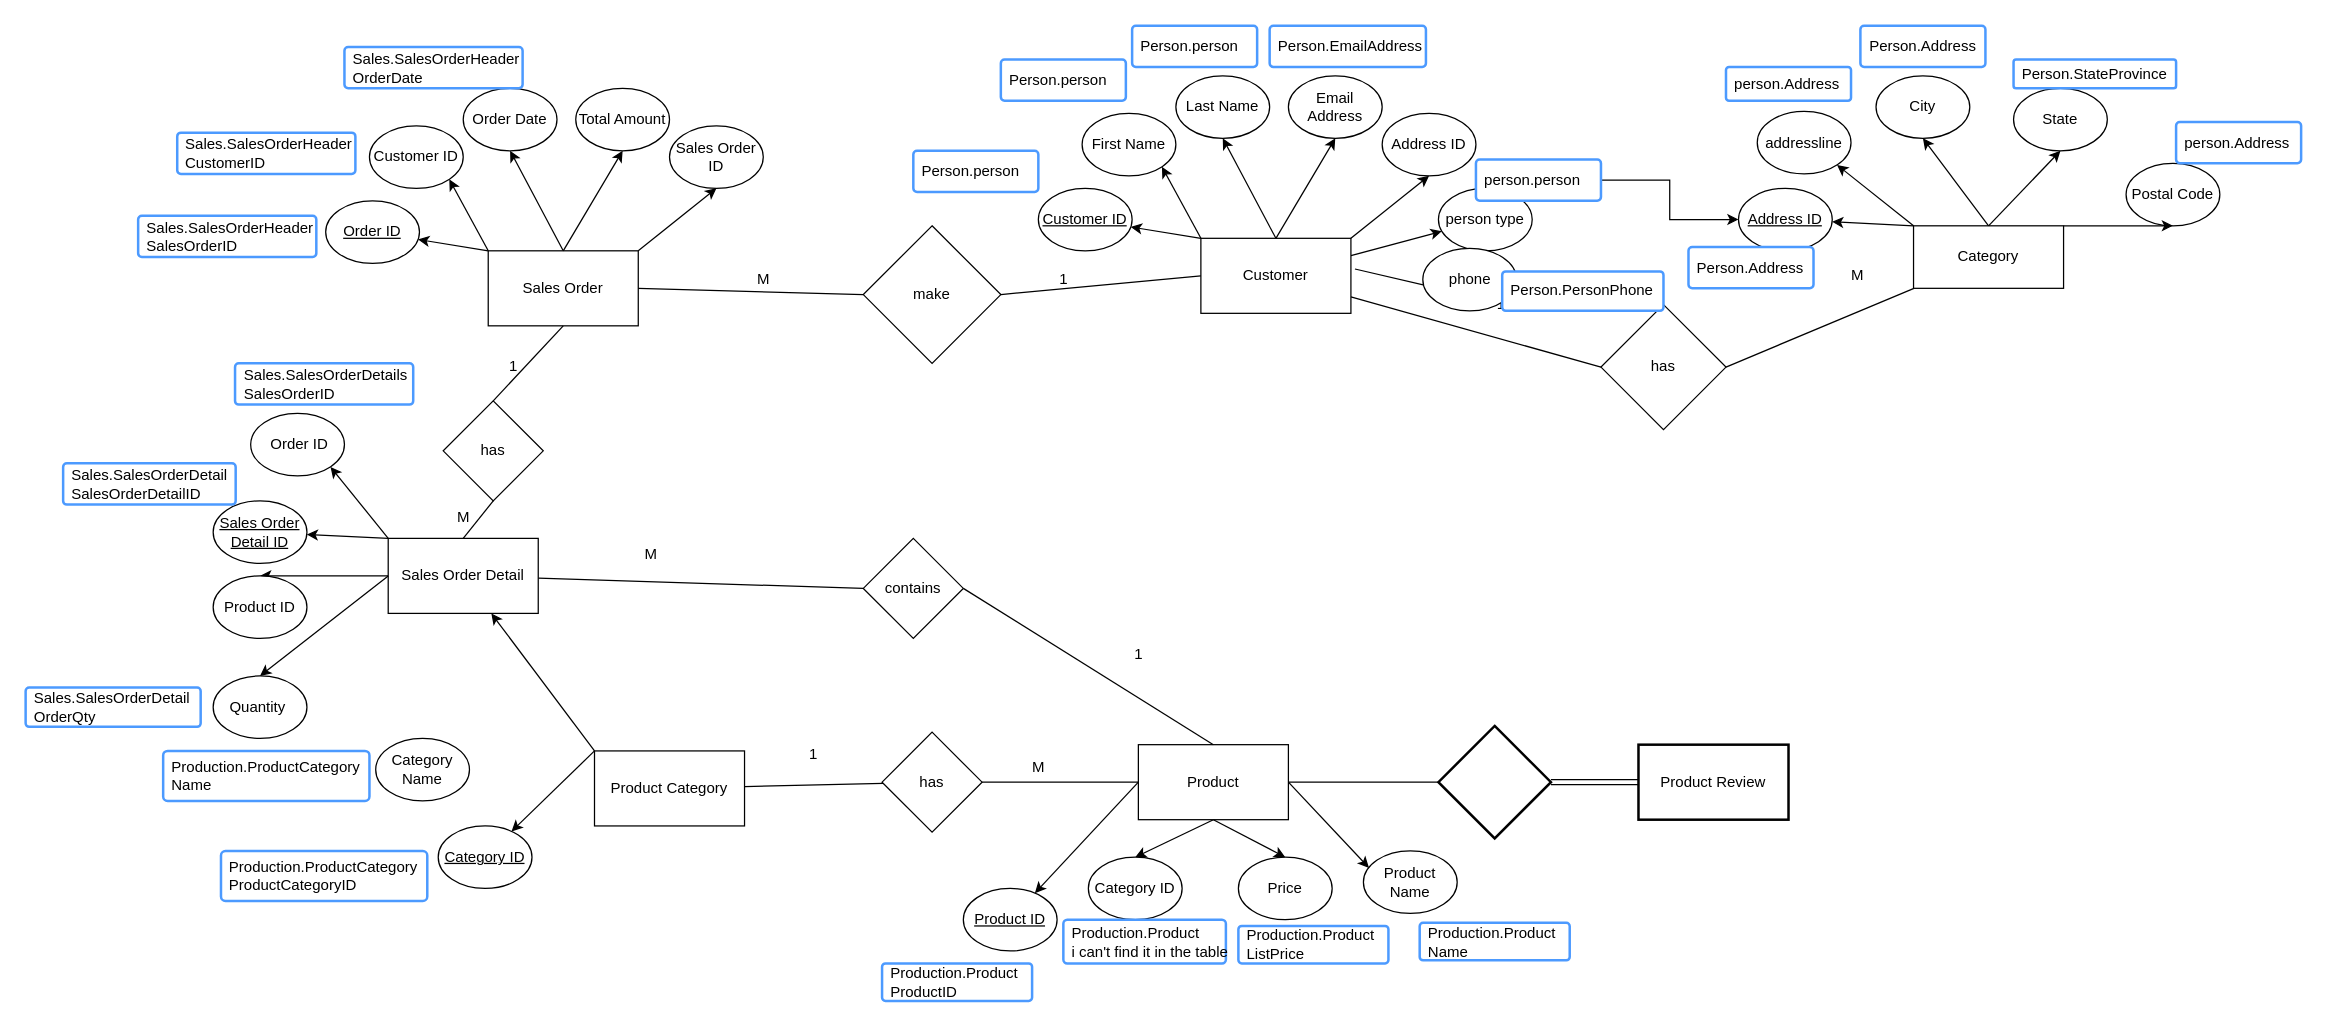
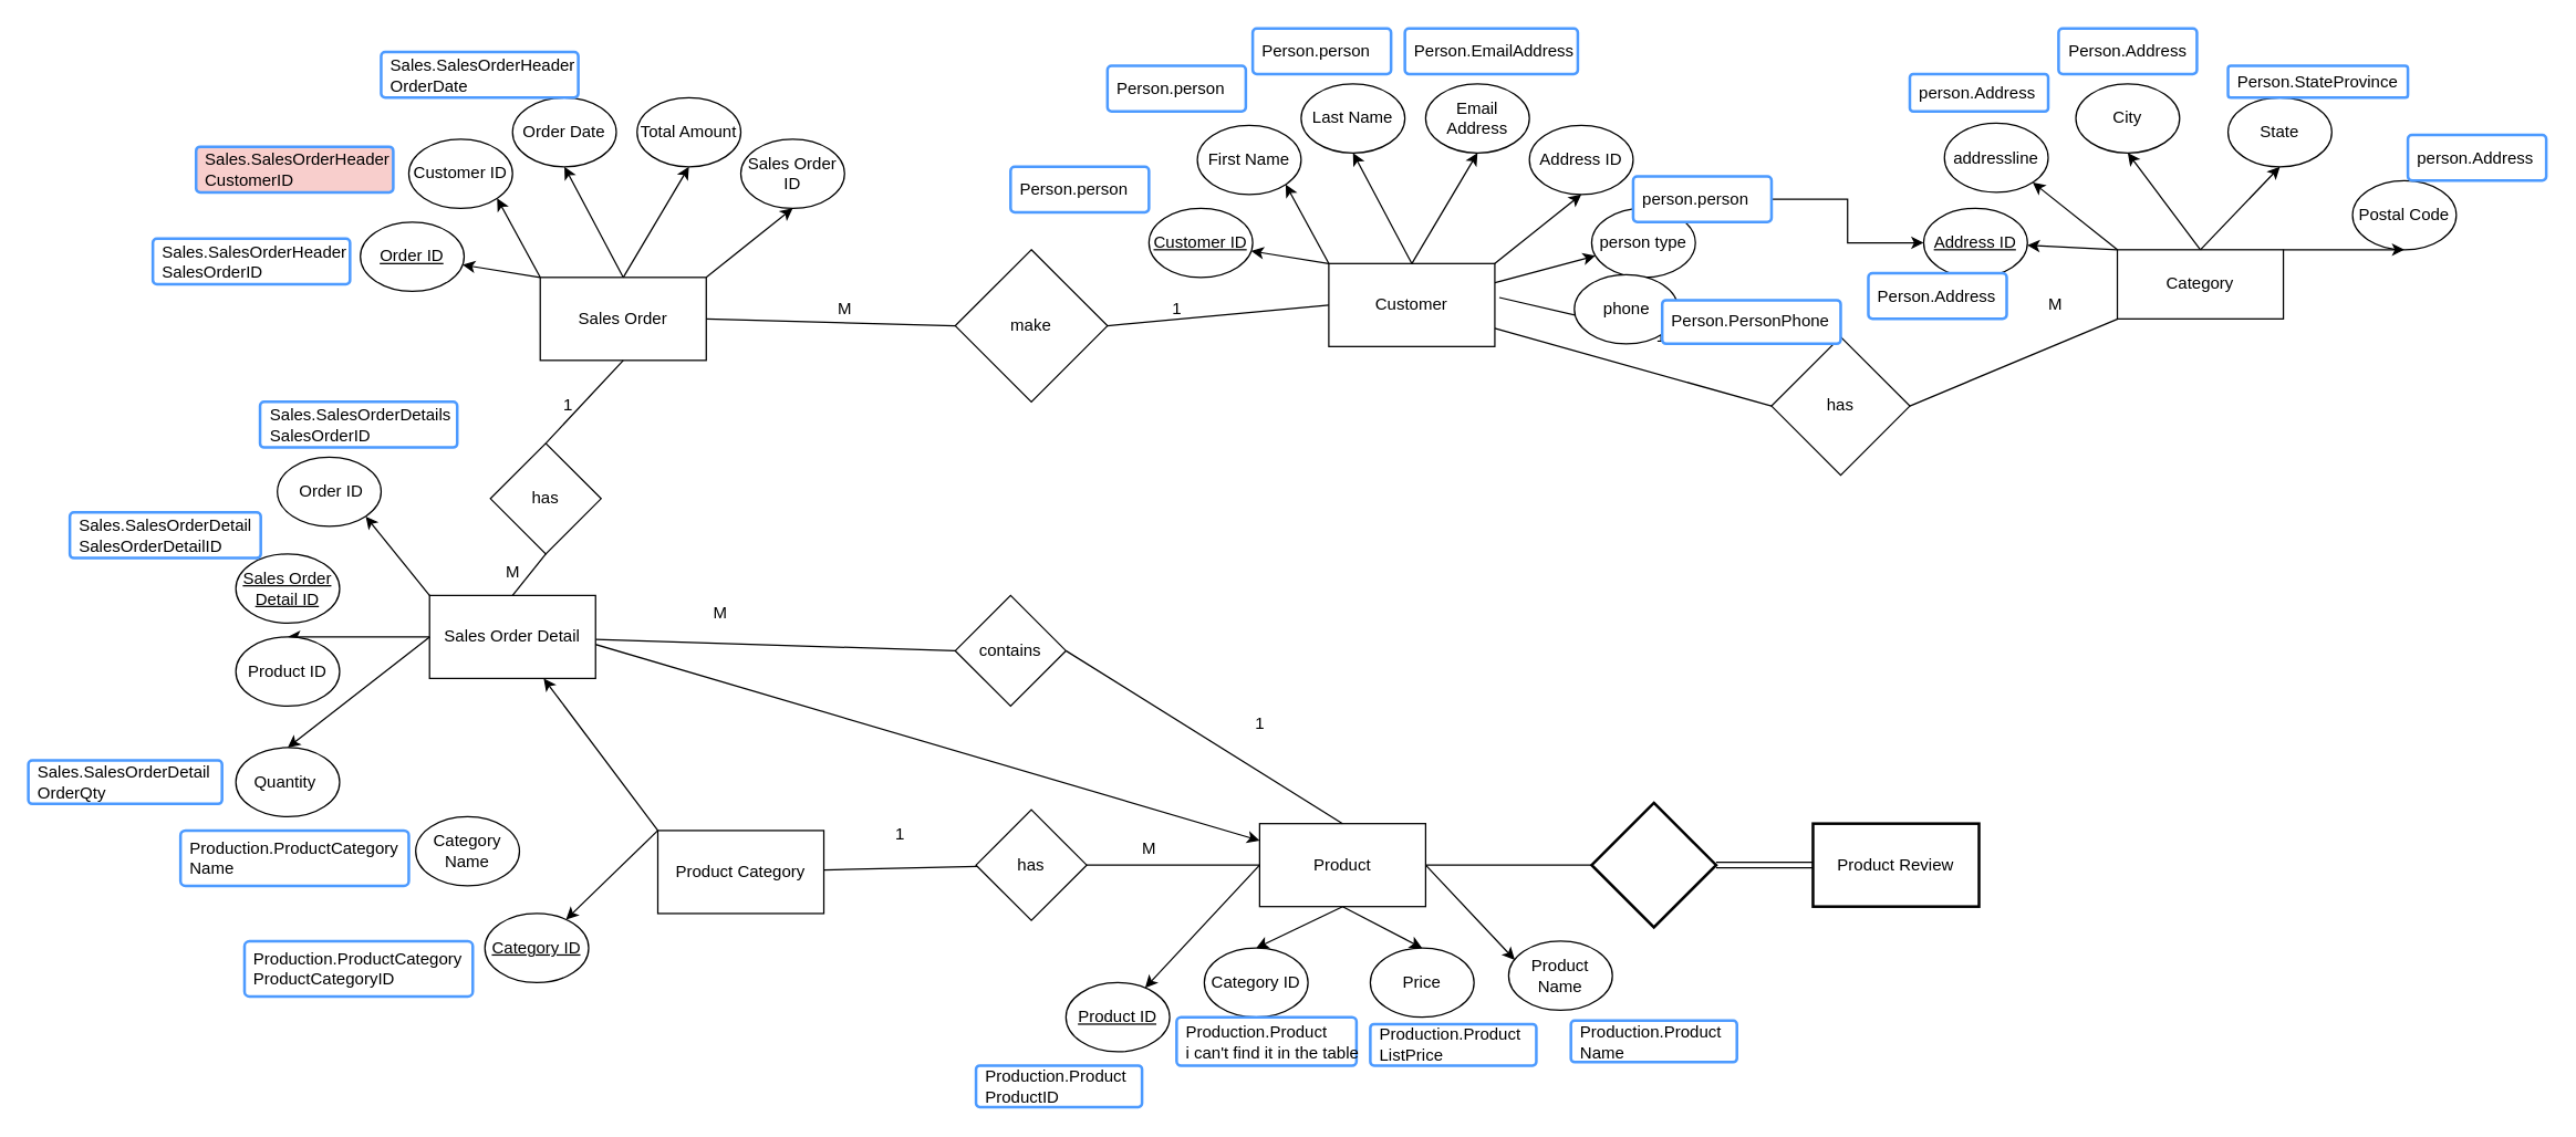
- <mxCell id="113" value="Sales.SalesOrderHeader&lt;div&gt;CustomerID&lt;/div&gt;" style="rounded=1;arcSize=9;align=left;spacingLeft=5;strokeColor=#4C9AFF;html=1;strokeWidth=2;fontSize=12" parent="1" vertex="1"><mxGeometry x="141.25" y="105.5" width="142.5" height="33" as="geometry" /></mxCell>
+ <mxCell id="113" value="Sales.SalesOrderHeader&lt;div&gt;CustomerID&lt;/div&gt;" style="rounded=1;arcSize=9;align=left;spacingLeft=5;strokeColor=#4C9AFF;html=1;strokeWidth=2;fontSize=12;fillColor=#f8cecc;" parent="1" vertex="1"><mxGeometry x="141.25" y="105.5" width="142.5" height="33" as="geometry" /></mxCell>
- <mxCell id="39" value="" style="rounded=0;orthogonalLoop=1;jettySize=auto;html=1;exitX=0;exitY=0;exitDx=0;exitDy=0;" parent="1" source="42" target="46" edge="1"><mxGeometry relative="1" as="geometry" /></mxCell>
+ <mxCell id="39" value="" style="rounded=0;orthogonalLoop=1;jettySize=auto;html=1;exitX=0;exitY=0;exitDx=0;exitDy=0;" parent="1" source="42" target="53" edge="1"><mxGeometry relative="1" as="geometry" /></mxCell>
